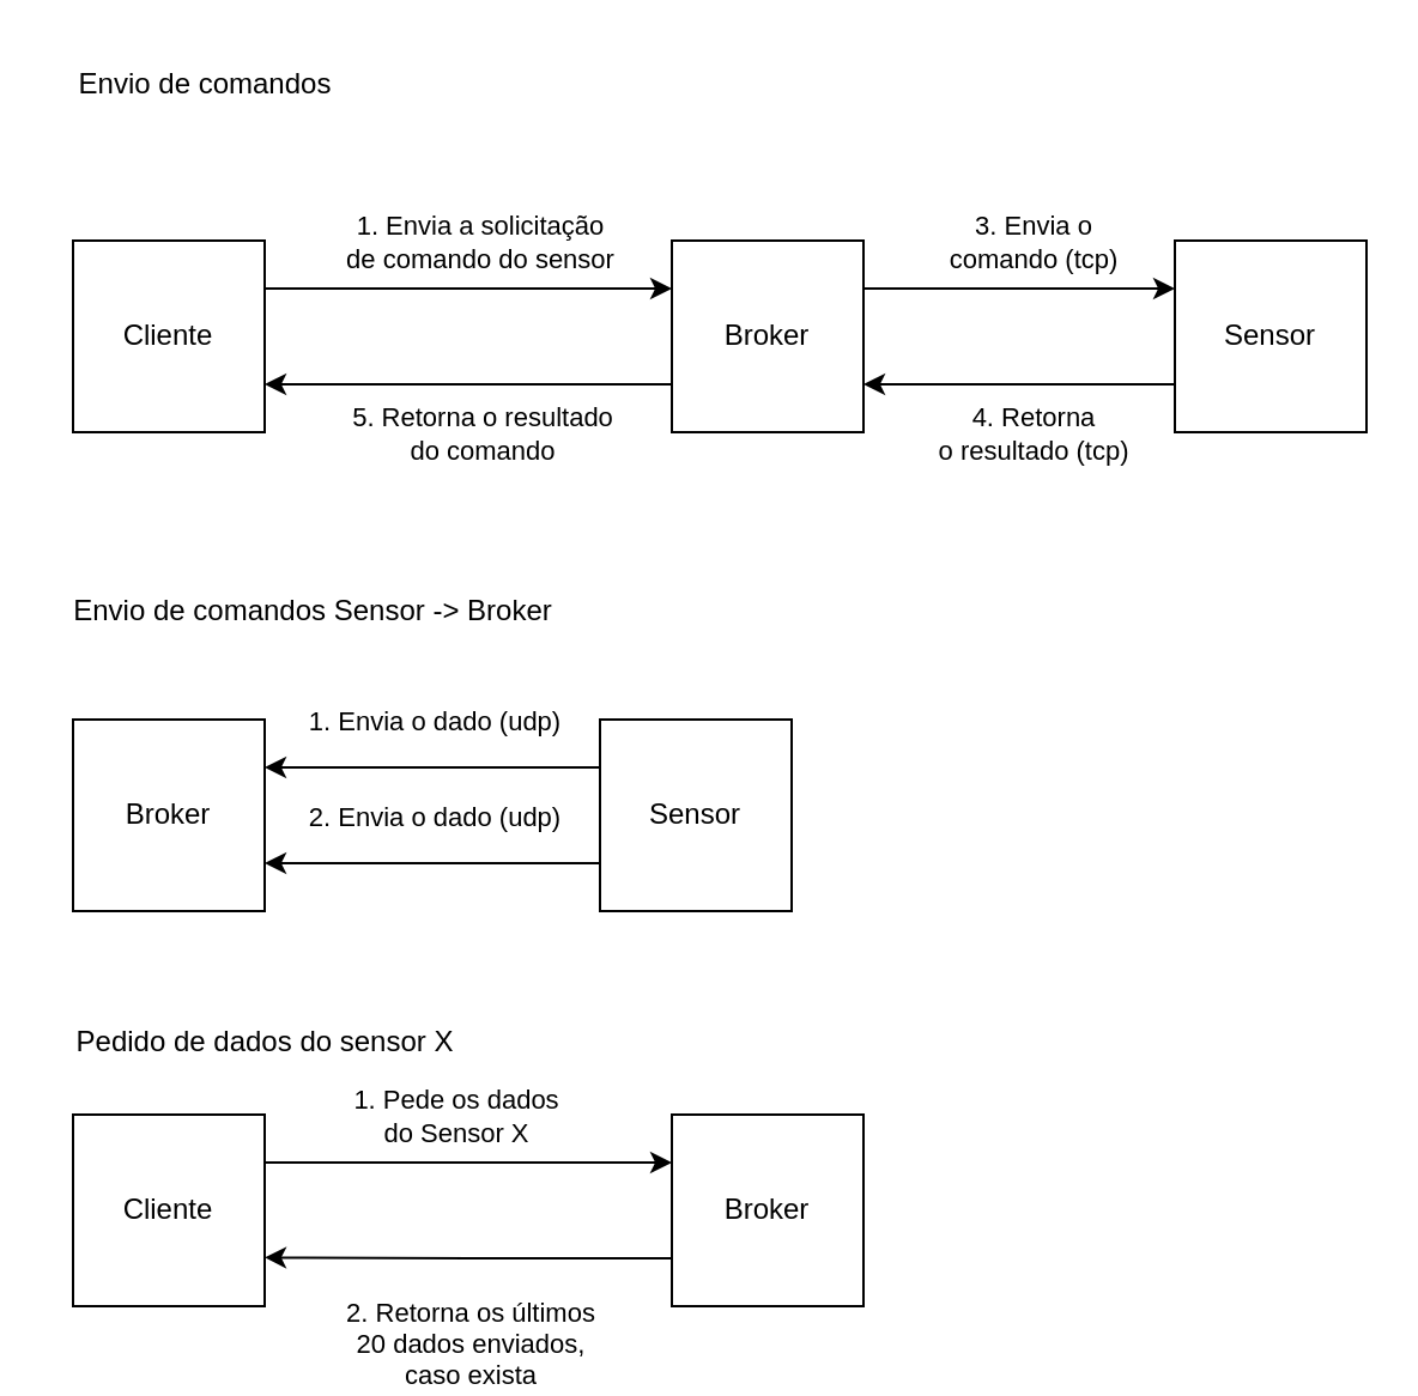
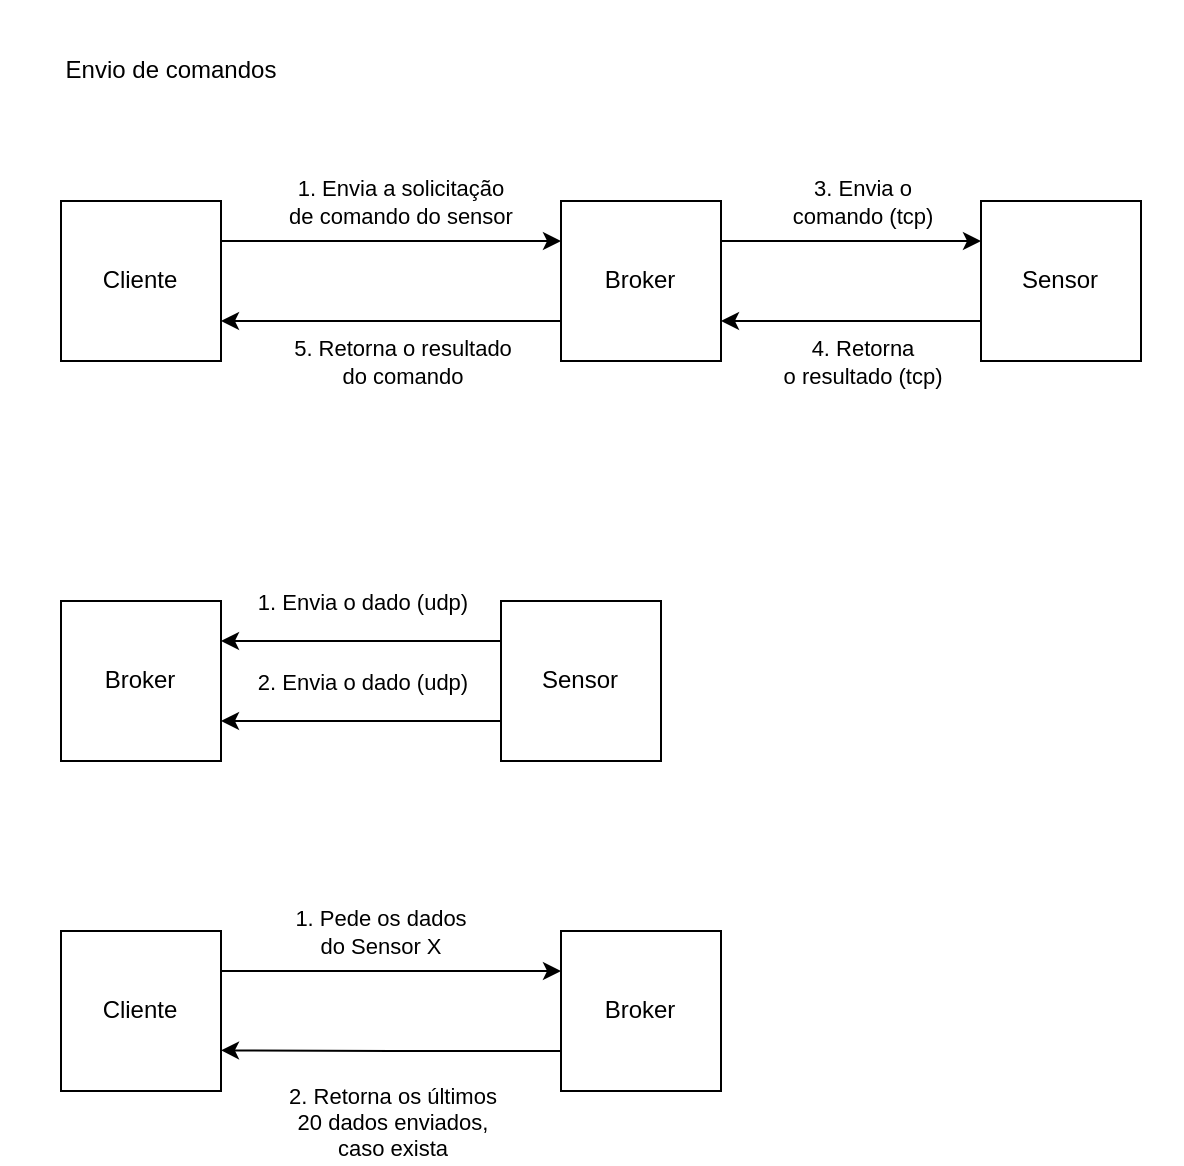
- <mxCell id="20" value="Envio de comandos Sensor -&amp;gt; Broker" style="text;html=1;align=center;verticalAlign=middle;resizable=0;points=[];autosize=1;strokeColor=none;fillColor=none;" vertex="1" parent="1"><mxGeometry x="20" y="240" width="220" height="30" as="geometry" /></mxCell>
- <mxCell id="27" value="Pedido de dados do sensor X" style="text;html=1;align=center;verticalAlign=middle;resizable=0;points=[];autosize=1;strokeColor=none;fillColor=none;" vertex="1" parent="1"><mxGeometry x="20" y="420" width="180" height="30" as="geometry" /></mxCell>
